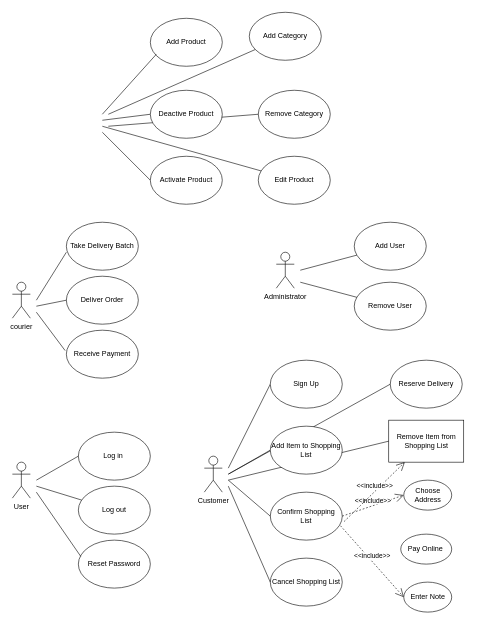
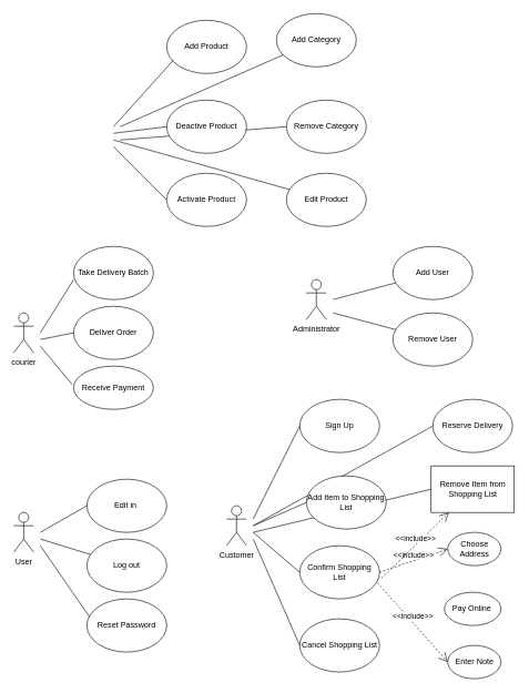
- <mxCell id="17" value="Receive Payment" style="ellipse;whiteSpace=wrap;html=1;" vertex="1" parent="1"><mxGeometry x="110" y="550" width="120" height="80" as="geometry" /></mxCell>
+ <mxCell id="17" value="Receive Payment" style="ellipse;whiteSpace=wrap;html=1;" vertex="1" parent="1"><mxGeometry x="110" y="550" width="120" height="65" as="geometry" /></mxCell>
- <mxCell id="49" value="Add Item to Shopping List" style="ellipse;whiteSpace=wrap;html=1;" vertex="1" parent="1"><mxGeometry x="450" y="710" width="120" height="80" as="geometry" /></mxCell>
+ <mxCell id="49" value="Add Item to Shopping List" style="ellipse;whiteSpace=wrap;html=1;" vertex="1" parent="1"><mxGeometry x="460" y="715" width="120" height="80" as="geometry" /></mxCell>
- <mxCell id="30" value="Log in&amp;nbsp;" style="ellipse;whiteSpace=wrap;html=1;" vertex="1" parent="1"><mxGeometry x="130" y="720" width="120" height="80" as="geometry" /></mxCell>
+ <mxCell id="30" value="Edit in&amp;nbsp;" style="ellipse;whiteSpace=wrap;html=1;" vertex="1" parent="1"><mxGeometry x="130" y="720" width="120" height="80" as="geometry" /></mxCell>
